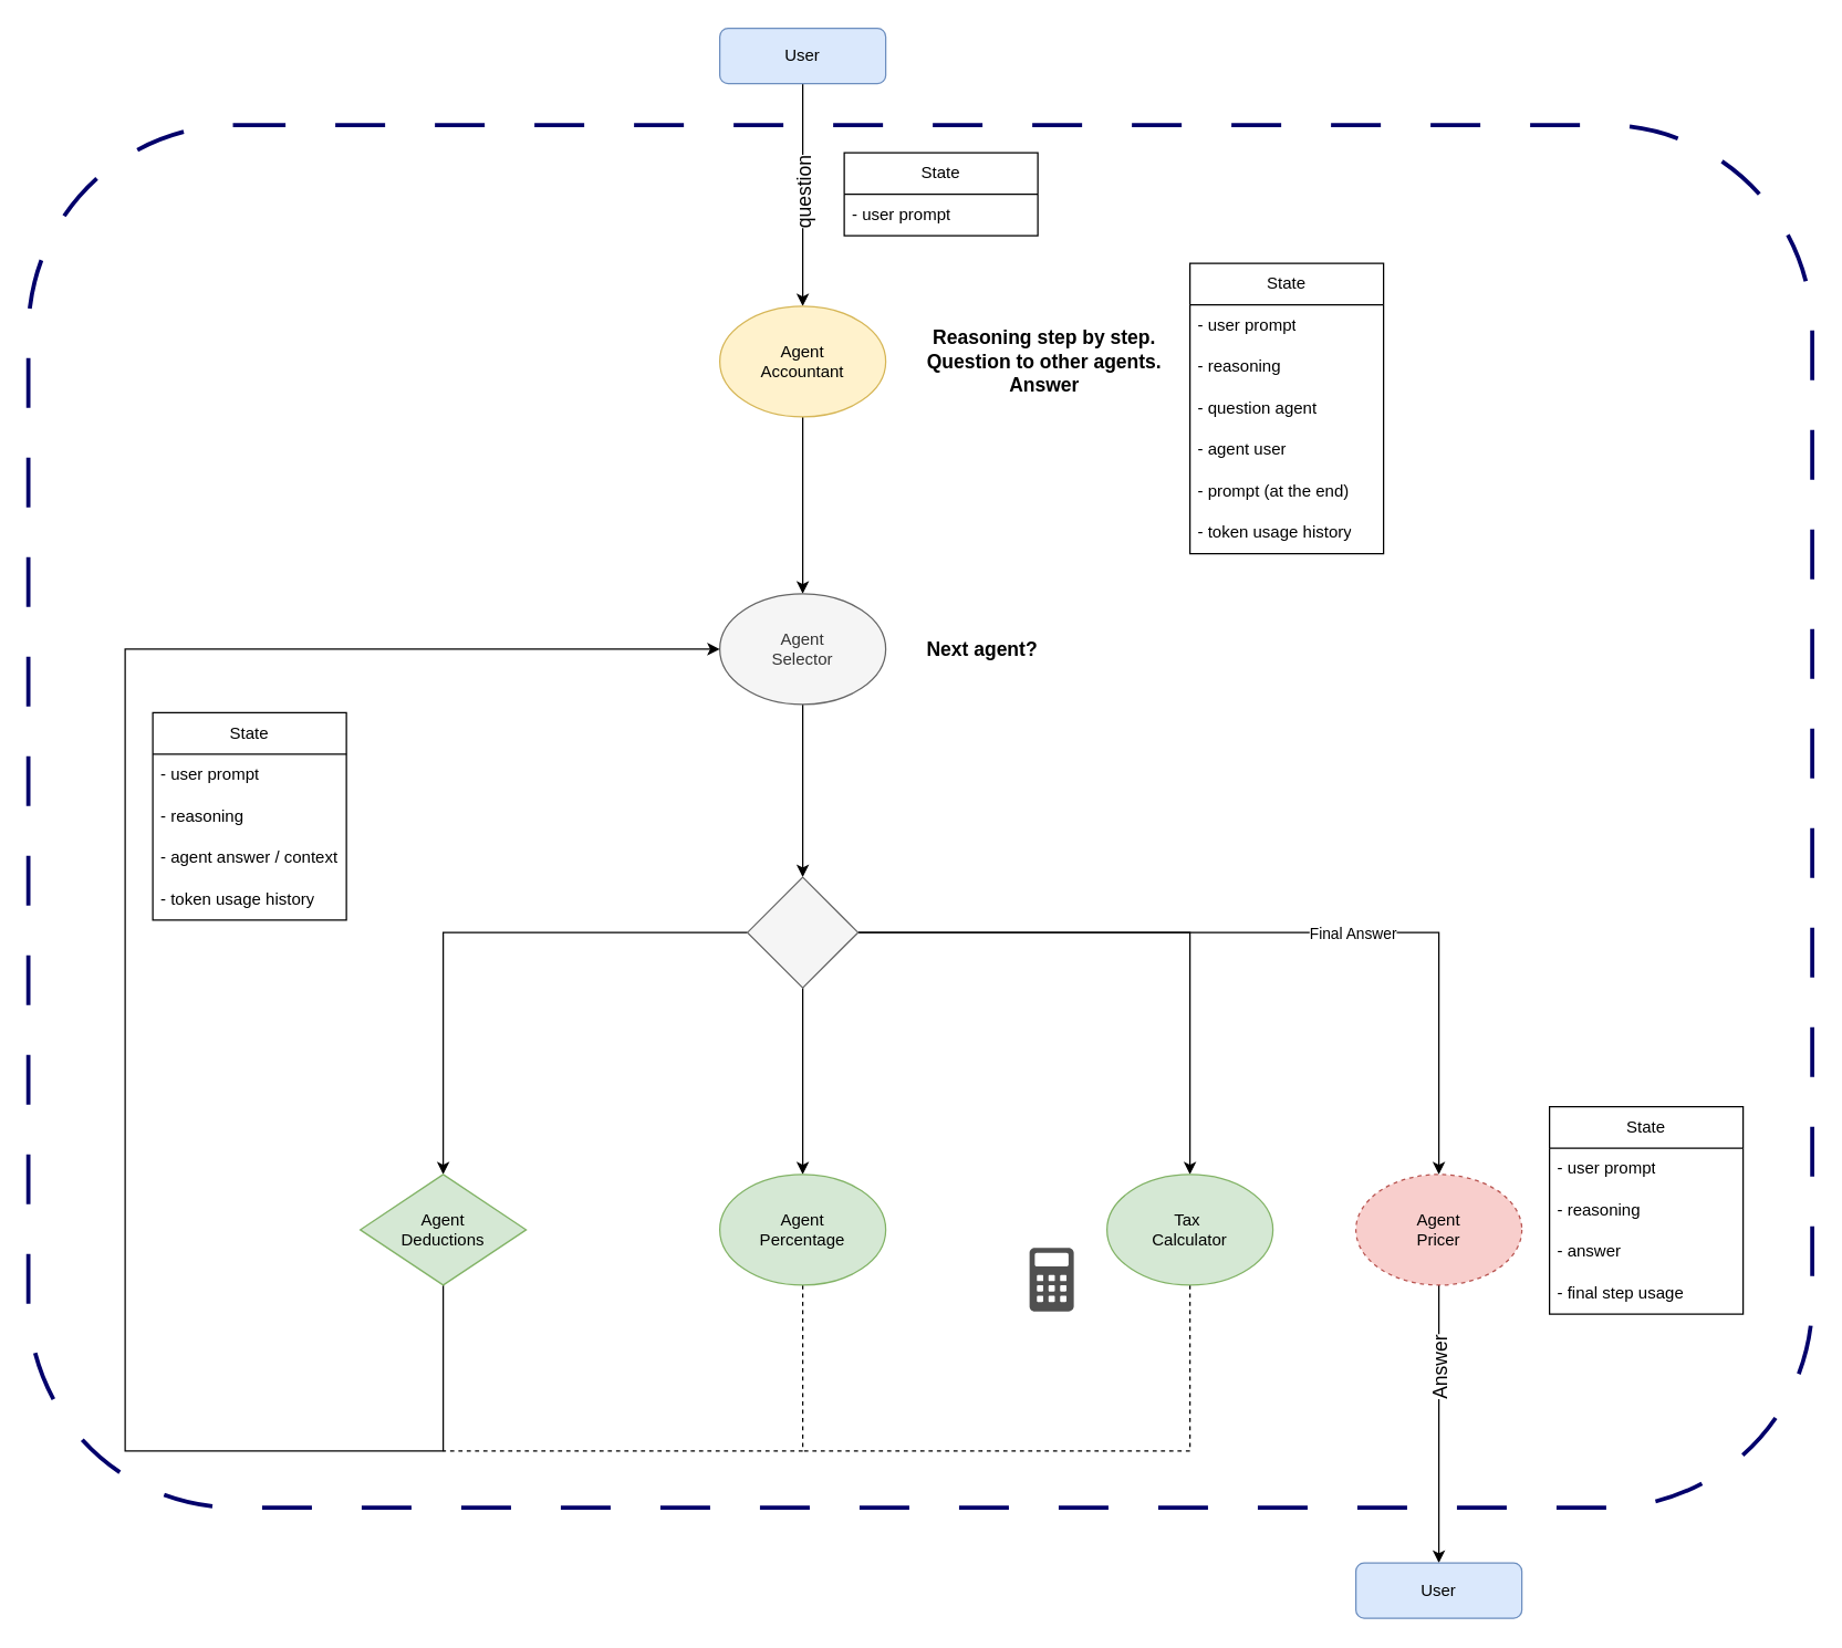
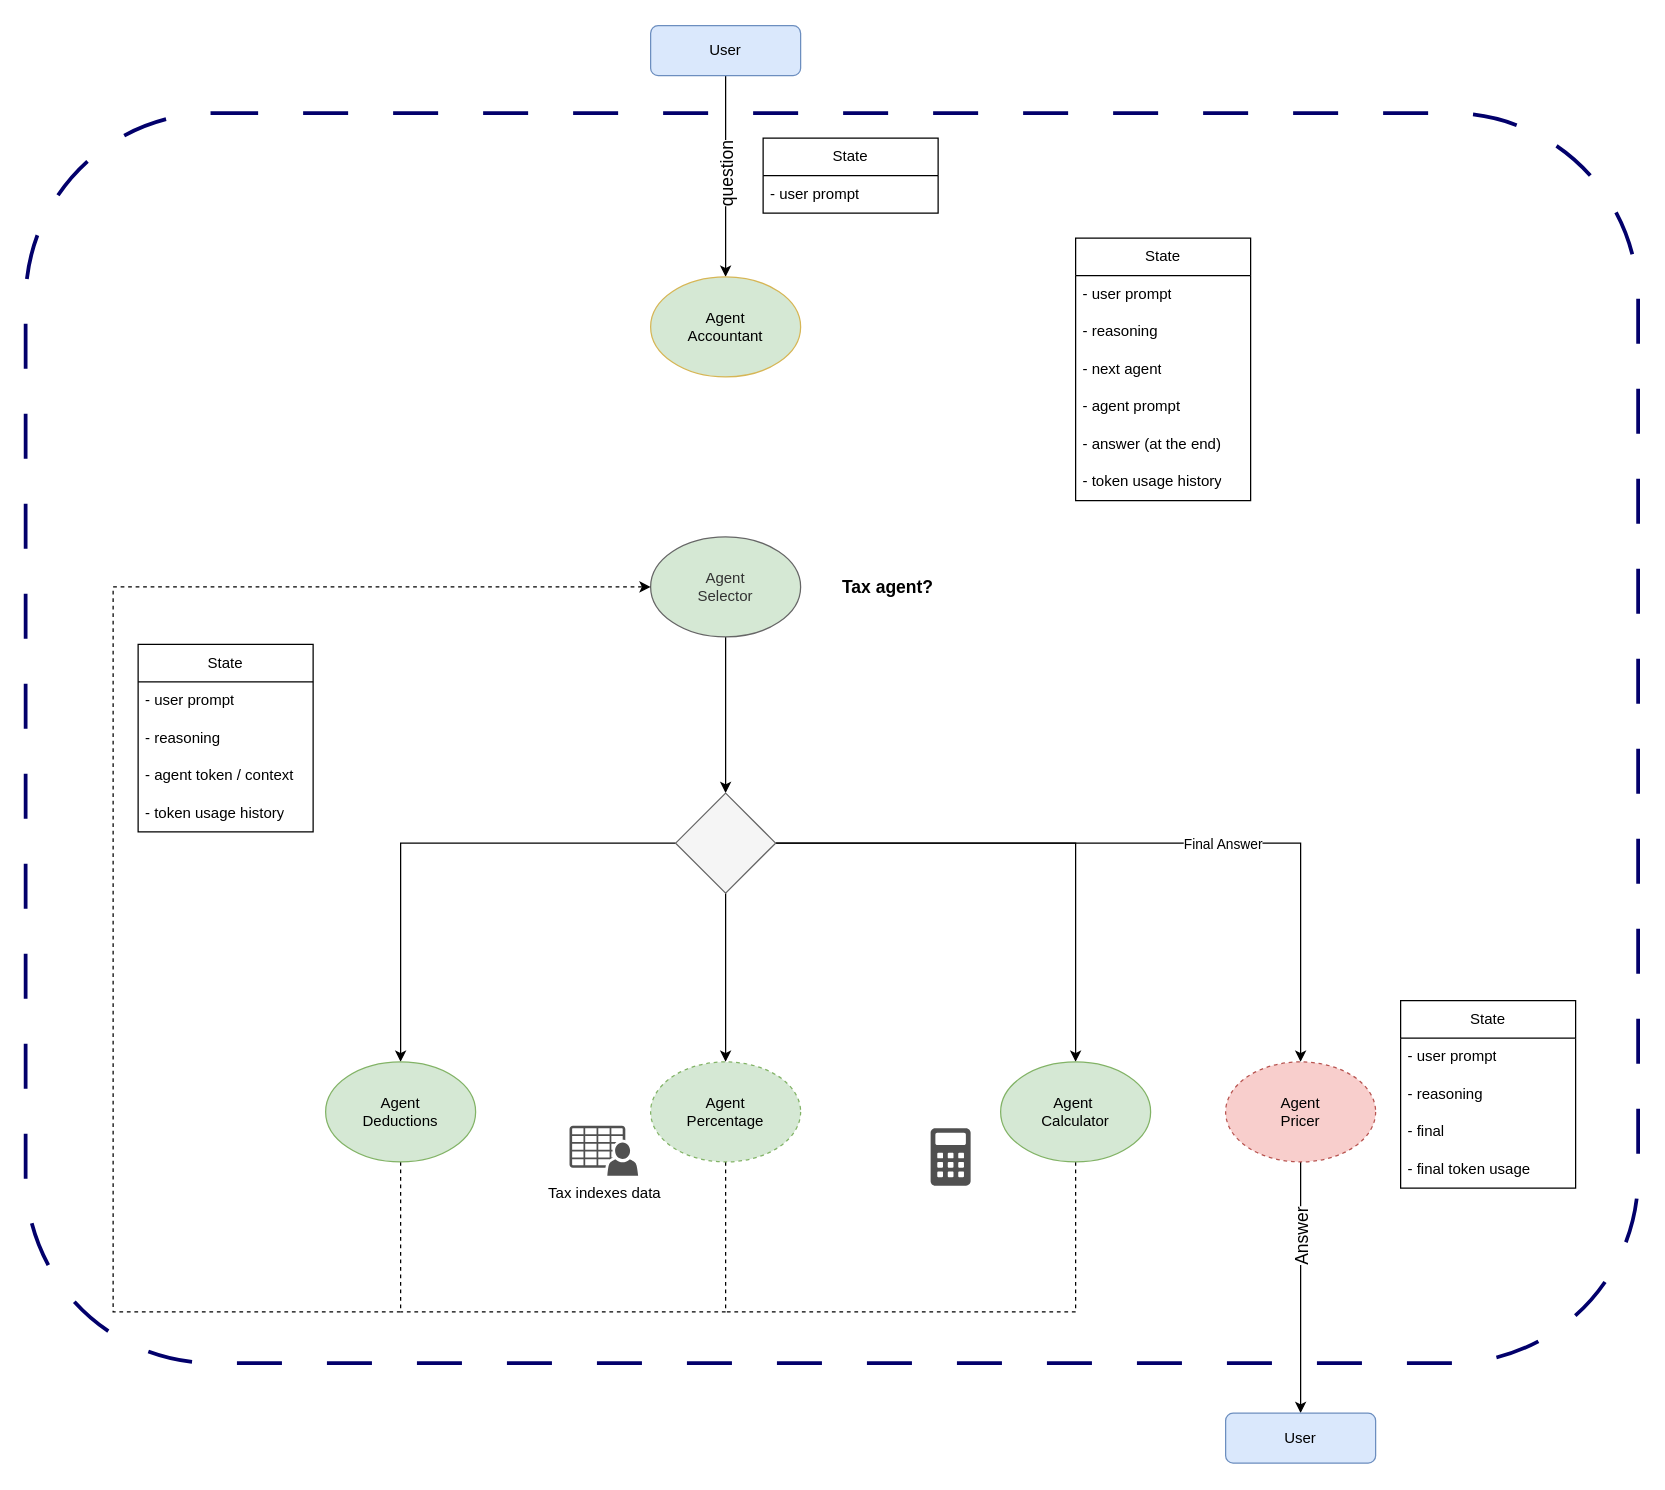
- <mxCell id="9" value="&lt;div&gt;Agent&lt;/div&gt;Accountant" style="ellipse;whiteSpace=wrap;html=1;fillColor=#fff2cc;strokeColor=#d6b656;" parent="1" vertex="1"><mxGeometry x="520" y="221" width="120" height="80" as="geometry" /></mxCell>
+ <mxCell id="9" value="&lt;div&gt;Agent&lt;/div&gt;Accountant" style="ellipse;whiteSpace=wrap;html=1;fillColor=#d5e8d4;strokeColor=#d6b656;" parent="1" vertex="1"><mxGeometry x="520" y="221" width="120" height="80" as="geometry" /></mxCell>
- <mxCell id="10" value="Reasoning step by step.&lt;br&gt;Question to other agents.&lt;br&gt;Answer" style="text;html=1;align=center;verticalAlign=middle;whiteSpace=wrap;rounded=0;fontStyle=1;fontSize=14;" parent="1" vertex="1"><mxGeometry x="650" y="228.5" width="210" height="65" as="geometry" /></mxCell>
- <mxCell id="16" value="- question agent" style="text;strokeColor=none;fillColor=none;align=left;verticalAlign=middle;spacingLeft=4;spacingRight=4;overflow=hidden;points=[[0,0.5],[1,0.5]];portConstraint=eastwest;rotatable=0;whiteSpace=wrap;html=1;" parent="13" vertex="1"><mxGeometry y="90" width="140" height="30" as="geometry" /></mxCell>
+ <mxCell id="16" value="- next agent" style="text;strokeColor=none;fillColor=none;align=left;verticalAlign=middle;spacingLeft=4;spacingRight=4;overflow=hidden;points=[[0,0.5],[1,0.5]];portConstraint=eastwest;rotatable=0;whiteSpace=wrap;html=1;" parent="13" vertex="1"><mxGeometry y="90" width="140" height="30" as="geometry" /></mxCell>
- <mxCell id="17" value="- agent user" style="text;strokeColor=none;fillColor=none;align=left;verticalAlign=middle;spacingLeft=4;spacingRight=4;overflow=hidden;points=[[0,0.5],[1,0.5]];portConstraint=eastwest;rotatable=0;whiteSpace=wrap;html=1;" vertex="1" parent="13"><mxGeometry y="120" width="140" height="30" as="geometry" /></mxCell>
+ <mxCell id="17" value="- agent prompt" style="text;strokeColor=none;fillColor=none;align=left;verticalAlign=middle;spacingLeft=4;spacingRight=4;overflow=hidden;points=[[0,0.5],[1,0.5]];portConstraint=eastwest;rotatable=0;whiteSpace=wrap;html=1;" vertex="1" parent="13"><mxGeometry y="120" width="140" height="30" as="geometry" /></mxCell>
- <mxCell id="18" value="- prompt (at the end)" style="text;strokeColor=none;fillColor=none;align=left;verticalAlign=middle;spacingLeft=4;spacingRight=4;overflow=hidden;points=[[0,0.5],[1,0.5]];portConstraint=eastwest;rotatable=0;whiteSpace=wrap;html=1;" vertex="1" parent="13"><mxGeometry y="150" width="140" height="30" as="geometry" /></mxCell>
+ <mxCell id="18" value="- answer (at the end)" style="text;strokeColor=none;fillColor=none;align=left;verticalAlign=middle;spacingLeft=4;spacingRight=4;overflow=hidden;points=[[0,0.5],[1,0.5]];portConstraint=eastwest;rotatable=0;whiteSpace=wrap;html=1;" vertex="1" parent="13"><mxGeometry y="150" width="140" height="30" as="geometry" /></mxCell>
- <mxCell id="8" style="edgeStyle=orthogonalEdgeStyle;rounded=0;orthogonalLoop=1;jettySize=auto;html=1;" parent="1" source="9" target="12" edge="1"><mxGeometry relative="1" as="geometry" /></mxCell>
- <mxCell id="12" value="Agent&lt;div&gt;Selector&lt;/div&gt;" style="ellipse;whiteSpace=wrap;html=1;fillColor=#f5f5f5;fontColor=#333333;strokeColor=#666666;" parent="1" vertex="1"><mxGeometry x="520" y="429" width="120" height="80" as="geometry" /></mxCell>
+ <mxCell id="12" value="Agent&lt;div&gt;Selector&lt;/div&gt;" style="ellipse;whiteSpace=wrap;html=1;fillColor=#d5e8d4;fontColor=#333333;strokeColor=#666666;" parent="1" vertex="1"><mxGeometry x="520" y="429" width="120" height="80" as="geometry" /></mxCell>
- <mxCell id="20" value="Next agent?" style="text;html=1;align=center;verticalAlign=middle;whiteSpace=wrap;rounded=0;fontStyle=1;fontSize=14;" parent="1" vertex="1"><mxGeometry x="635" y="436.5" width="150" height="65" as="geometry" /></mxCell>
+ <mxCell id="20" value="Tax agent?" style="text;html=1;align=center;verticalAlign=middle;whiteSpace=wrap;rounded=0;fontStyle=1;fontSize=14;" parent="1" vertex="1"><mxGeometry x="635" y="436.5" width="150" height="65" as="geometry" /></mxCell>
- <mxCell id="46" value="- agent answer / context" style="text;strokeColor=none;fillColor=none;align=left;verticalAlign=middle;spacingLeft=4;spacingRight=4;overflow=hidden;points=[[0,0.5],[1,0.5]];portConstraint=eastwest;rotatable=0;whiteSpace=wrap;html=1;" vertex="1" parent="43"><mxGeometry y="90" width="140" height="30" as="geometry" /></mxCell>
+ <mxCell id="46" value="- agent token / context" style="text;strokeColor=none;fillColor=none;align=left;verticalAlign=middle;spacingLeft=4;spacingRight=4;overflow=hidden;points=[[0,0.5],[1,0.5]];portConstraint=eastwest;rotatable=0;whiteSpace=wrap;html=1;" vertex="1" parent="43"><mxGeometry y="90" width="140" height="30" as="geometry" /></mxCell>
- <mxCell id="27" style="edgeStyle=orthogonalEdgeStyle;rounded=0;orthogonalLoop=1;jettySize=auto;html=1;entryX=0;entryY=0.5;entryDx=0;entryDy=0;dashed=0;" parent="1" source="28" target="12" edge="1"><mxGeometry relative="1" as="geometry"><Array as="points"><mxPoint x="320" y="1049" /><mxPoint x="90" y="1049" /><mxPoint x="90" y="469" /></Array></mxGeometry></mxCell>
+ <mxCell id="27" style="edgeStyle=orthogonalEdgeStyle;rounded=0;orthogonalLoop=1;jettySize=auto;html=1;entryX=0;entryY=0.5;entryDx=0;entryDy=0;dashed=1;" parent="1" source="28" target="12" edge="1"><mxGeometry relative="1" as="geometry"><Array as="points"><mxPoint x="320" y="1049" /><mxPoint x="90" y="1049" /><mxPoint x="90" y="469" /></Array></mxGeometry></mxCell>
- <mxCell id="28" value="Agent&lt;div&gt;Deductions&lt;/div&gt;" style="rhombus;whiteSpace=wrap;html=1;fillColor=#d5e8d4;strokeColor=#82b366;" parent="1" vertex="1"><mxGeometry x="260" y="849" width="120" height="80" as="geometry" /></mxCell>
+ <mxCell id="28" value="Agent&lt;div&gt;Deductions&lt;/div&gt;" style="ellipse;whiteSpace=wrap;html=1;fillColor=#d5e8d4;strokeColor=#82b366;" parent="1" vertex="1"><mxGeometry x="260" y="849" width="120" height="80" as="geometry" /></mxCell>
- <mxCell id="30" value="Agent&lt;br&gt;Percentage" style="ellipse;whiteSpace=wrap;html=1;fillColor=#d5e8d4;strokeColor=#82b366;" parent="1" vertex="1"><mxGeometry x="520" y="849" width="120" height="80" as="geometry" /></mxCell>
+ <mxCell id="30" value="Agent&lt;br&gt;Percentage" style="ellipse;whiteSpace=wrap;html=1;fillColor=#d5e8d4;strokeColor=#82b366;dashed=1;" parent="1" vertex="1"><mxGeometry x="520" y="849" width="120" height="80" as="geometry" /></mxCell>
- <mxCell id="32" value="Tax&amp;nbsp;&lt;div&gt;Calculator&lt;/div&gt;" style="ellipse;whiteSpace=wrap;html=1;fillColor=#d5e8d4;strokeColor=#82b366;" parent="1" vertex="1"><mxGeometry x="800" y="849" width="120" height="80" as="geometry" /></mxCell>
+ <mxCell id="32" value="Agent&amp;nbsp;&lt;div&gt;Calculator&lt;/div&gt;" style="ellipse;whiteSpace=wrap;html=1;fillColor=#d5e8d4;strokeColor=#82b366;" parent="1" vertex="1"><mxGeometry x="800" y="849" width="120" height="80" as="geometry" /></mxCell>
- <mxCell id="51" value="- answer" style="text;strokeColor=none;fillColor=none;align=left;verticalAlign=middle;spacingLeft=4;spacingRight=4;overflow=hidden;points=[[0,0.5],[1,0.5]];portConstraint=eastwest;rotatable=0;whiteSpace=wrap;html=1;" vertex="1" parent="48"><mxGeometry y="90" width="140" height="30" as="geometry" /></mxCell>
+ <mxCell id="51" value="- final" style="text;strokeColor=none;fillColor=none;align=left;verticalAlign=middle;spacingLeft=4;spacingRight=4;overflow=hidden;points=[[0,0.5],[1,0.5]];portConstraint=eastwest;rotatable=0;whiteSpace=wrap;html=1;" vertex="1" parent="48"><mxGeometry y="90" width="140" height="30" as="geometry" /></mxCell>
+ <mxCell id="41" value="Tax indexes data" style="sketch=0;pointerEvents=1;shadow=0;dashed=0;html=1;strokeColor=none;fillColor=#505050;labelPosition=center;verticalLabelPosition=bottom;verticalAlign=top;outlineConnect=0;align=center;shape=mxgraph.office.users.csv_file;" vertex="1" parent="1"><mxGeometry x="455.12" y="900" width="54.88" height="40" as="geometry" /></mxCell>
- <mxCell id="52" value="- final step usage" style="text;strokeColor=none;fillColor=none;align=left;verticalAlign=middle;spacingLeft=4;spacingRight=4;overflow=hidden;points=[[0,0.5],[1,0.5]];portConstraint=eastwest;rotatable=0;whiteSpace=wrap;html=1;" vertex="1" parent="48"><mxGeometry y="120" width="140" height="30" as="geometry" /></mxCell>
+ <mxCell id="52" value="- final token usage" style="text;strokeColor=none;fillColor=none;align=left;verticalAlign=middle;spacingLeft=4;spacingRight=4;overflow=hidden;points=[[0,0.5],[1,0.5]];portConstraint=eastwest;rotatable=0;whiteSpace=wrap;html=1;" vertex="1" parent="48"><mxGeometry y="120" width="140" height="30" as="geometry" /></mxCell>
